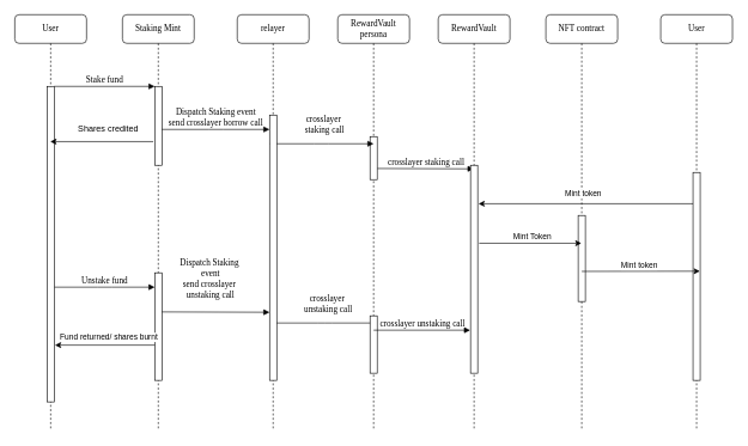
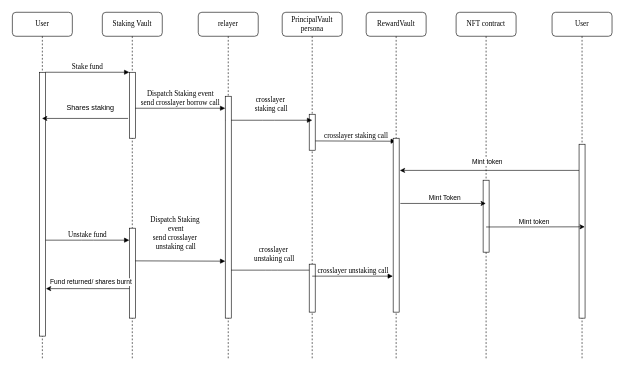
- <mxCell id="2" value="Staking Mint" style="shape=umlLifeline;perimeter=lifelinePerimeter;whiteSpace=wrap;html=1;container=1;collapsible=0;recursiveResize=0;outlineConnect=0;rounded=1;shadow=0;comic=0;labelBackgroundColor=none;strokeWidth=1;fontFamily=Verdana;fontSize=12;align=center;" parent="1" vertex="1"><mxGeometry x="170" y="20" width="100" height="580" as="geometry" /></mxCell>
+ <mxCell id="2" value="Staking Vault" style="shape=umlLifeline;perimeter=lifelinePerimeter;whiteSpace=wrap;html=1;container=1;collapsible=0;recursiveResize=0;outlineConnect=0;rounded=1;shadow=0;comic=0;labelBackgroundColor=none;strokeWidth=1;fontFamily=Verdana;fontSize=12;align=center;" parent="1" vertex="1"><mxGeometry x="170" y="20" width="100" height="580" as="geometry" /></mxCell>
- <mxCell id="8" value="RewardVault&lt;br&gt;persona" style="shape=umlLifeline;perimeter=lifelinePerimeter;whiteSpace=wrap;html=1;container=1;collapsible=0;recursiveResize=0;outlineConnect=0;rounded=1;shadow=0;comic=0;labelBackgroundColor=none;strokeWidth=1;fontFamily=Verdana;fontSize=12;align=center;" parent="1" vertex="1"><mxGeometry x="470" y="20" width="100" height="580" as="geometry" /></mxCell>
+ <mxCell id="8" value="PrincipalVault&lt;br&gt;persona" style="shape=umlLifeline;perimeter=lifelinePerimeter;whiteSpace=wrap;html=1;container=1;collapsible=0;recursiveResize=0;outlineConnect=0;rounded=1;shadow=0;comic=0;labelBackgroundColor=none;strokeWidth=1;fontFamily=Verdana;fontSize=12;align=center;" parent="1" vertex="1"><mxGeometry x="470" y="20" width="100" height="580" as="geometry" /></mxCell>
- <mxCell id="27" value="Shares credited" style="text;html=1;align=center;verticalAlign=middle;resizable=0;points=[];autosize=1;strokeColor=none;fillColor=none;" parent="1" vertex="1"><mxGeometry x="100" y="170" width="100" height="20" as="geometry" /></mxCell>
+ <mxCell id="27" value="Shares staking" style="text;html=1;align=center;verticalAlign=middle;resizable=0;points=[];autosize=1;strokeColor=none;fillColor=none;" parent="1" vertex="1"><mxGeometry x="100" y="170" width="100" height="20" as="geometry" /></mxCell>
